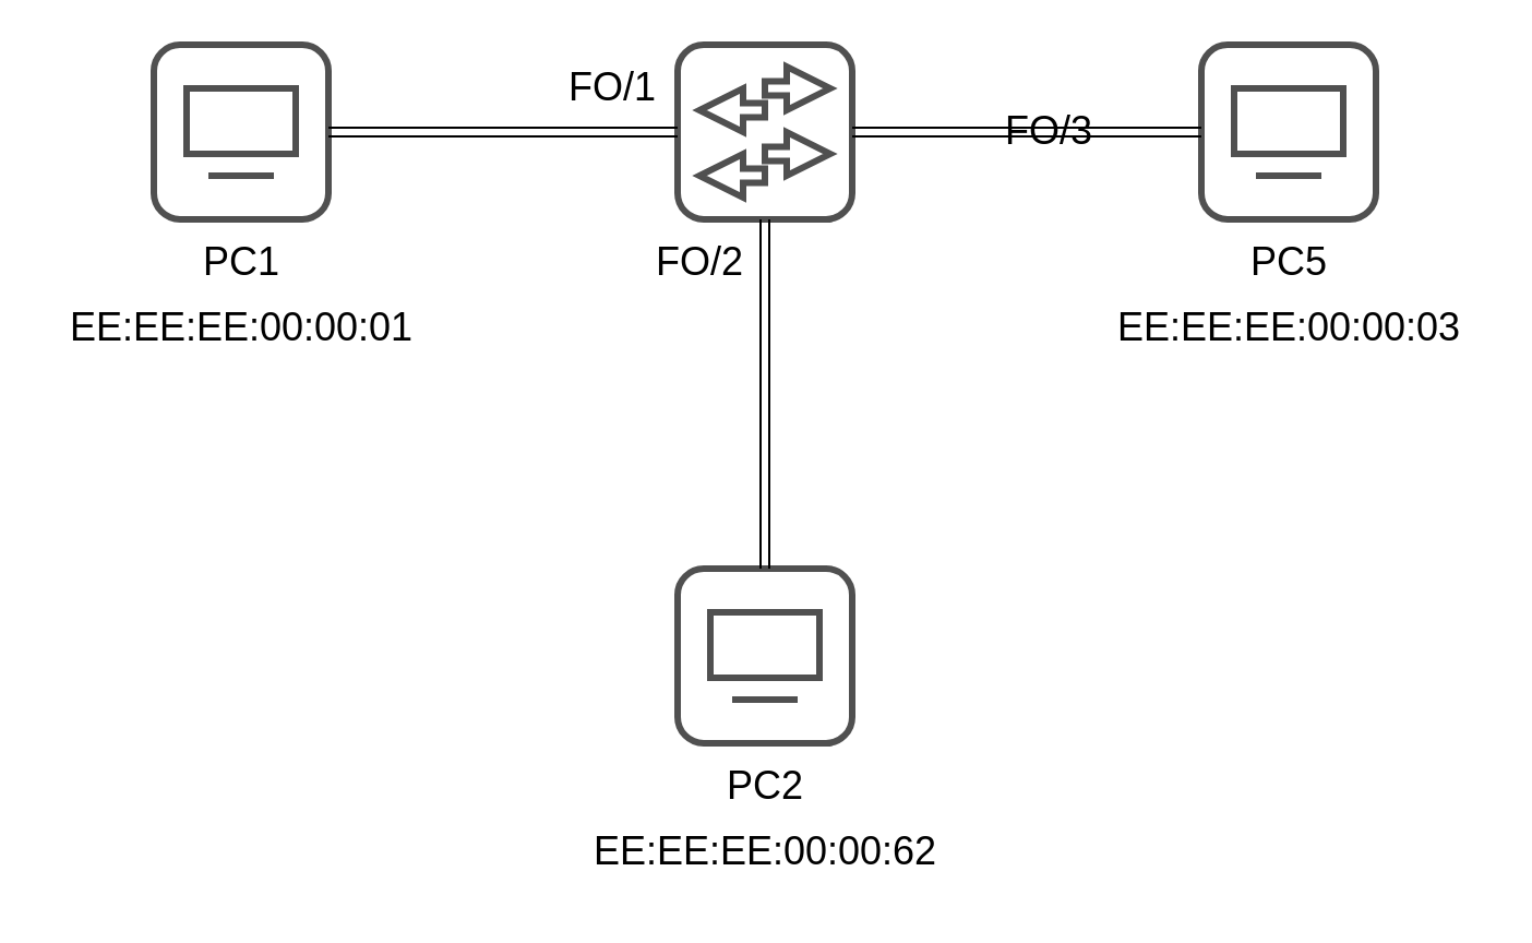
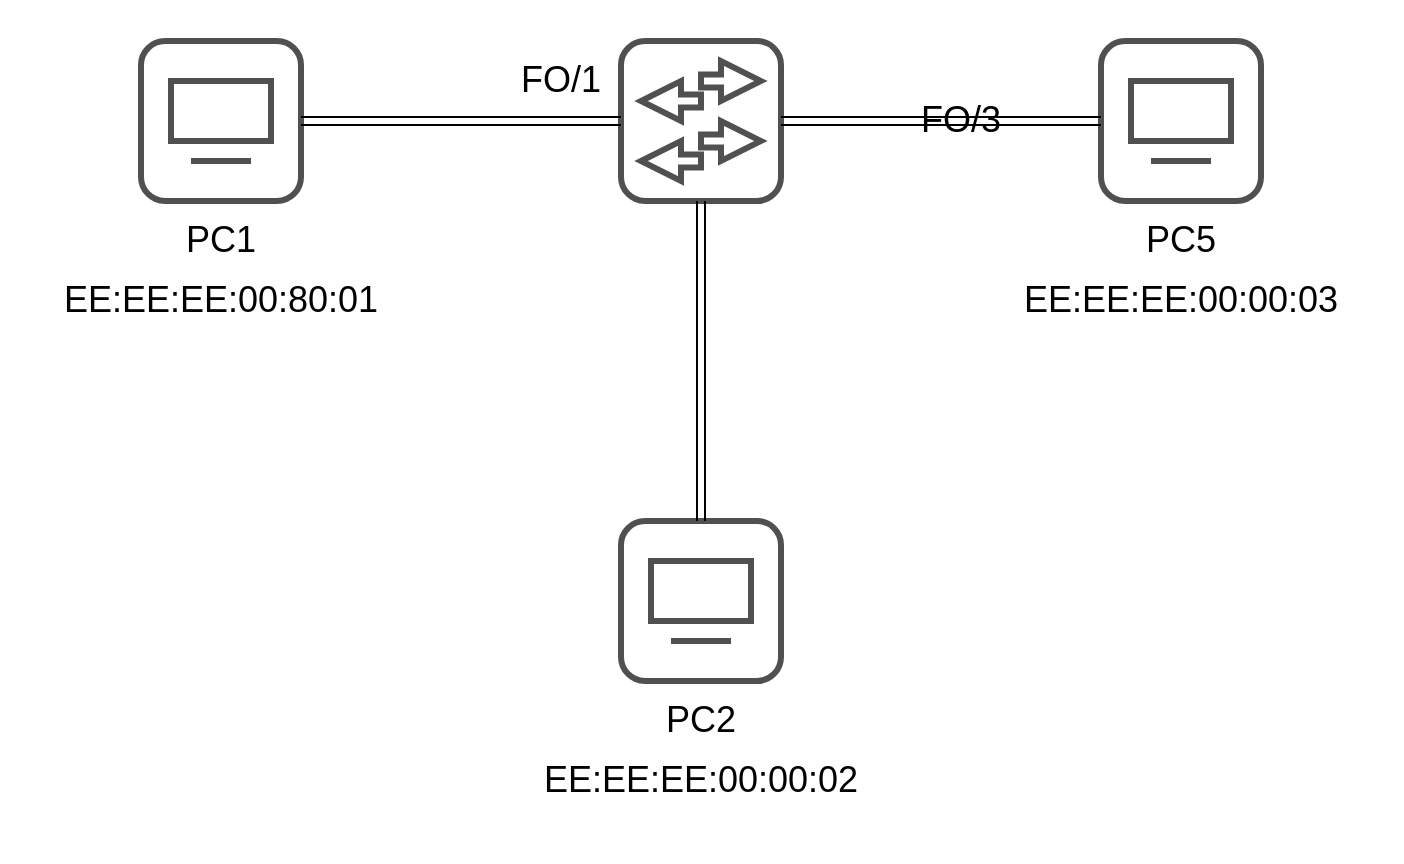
- <mxCell id="31" value="FO/2" style="text;html=1;align=center;verticalAlign=middle;resizable=0;points=[];autosize=1;strokeColor=none;fillColor=none;fontSize=18;" vertex="1" parent="1"><mxGeometry x="290" y="100" width="60" height="40" as="geometry" /></mxCell>
- <mxCell id="26" value="EE:EE:EE:00:00:01" style="text;html=1;align=center;verticalAlign=middle;resizable=0;points=[];autosize=1;strokeColor=none;fillColor=none;fontSize=18;" vertex="1" parent="1"><mxGeometry x="20" y="130" width="180" height="40" as="geometry" /></mxCell>
+ <mxCell id="26" value="EE:EE:EE:00:80:01" style="text;html=1;align=center;verticalAlign=middle;resizable=0;points=[];autosize=1;strokeColor=none;fillColor=none;fontSize=18;" vertex="1" parent="1"><mxGeometry x="20" y="130" width="180" height="40" as="geometry" /></mxCell>
- <mxCell id="27" value="EE:EE:EE:00:00:62" style="text;html=1;align=center;verticalAlign=middle;resizable=0;points=[];autosize=1;strokeColor=none;fillColor=none;fontSize=18;" vertex="1" parent="1"><mxGeometry x="260" y="370" width="180" height="40" as="geometry" /></mxCell>
+ <mxCell id="27" value="EE:EE:EE:00:00:02" style="text;html=1;align=center;verticalAlign=middle;resizable=0;points=[];autosize=1;strokeColor=none;fillColor=none;fontSize=18;" vertex="1" parent="1"><mxGeometry x="260" y="370" width="180" height="40" as="geometry" /></mxCell>
